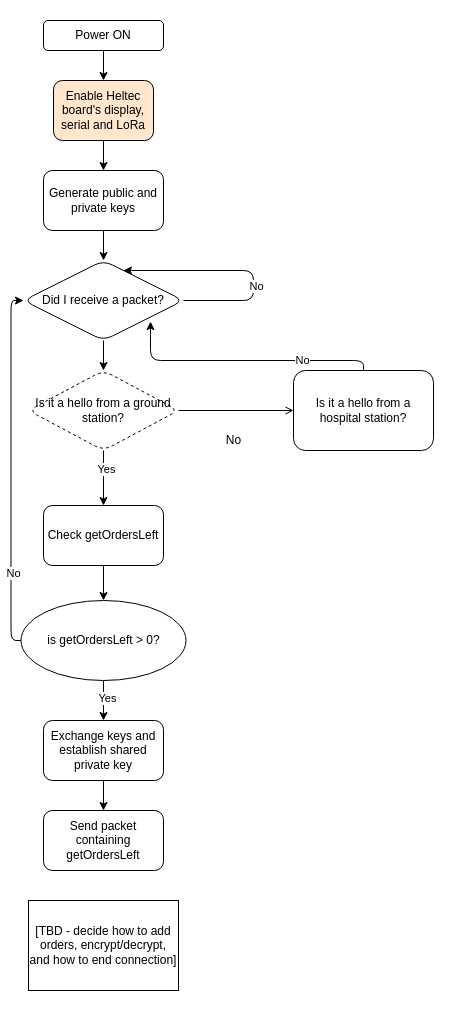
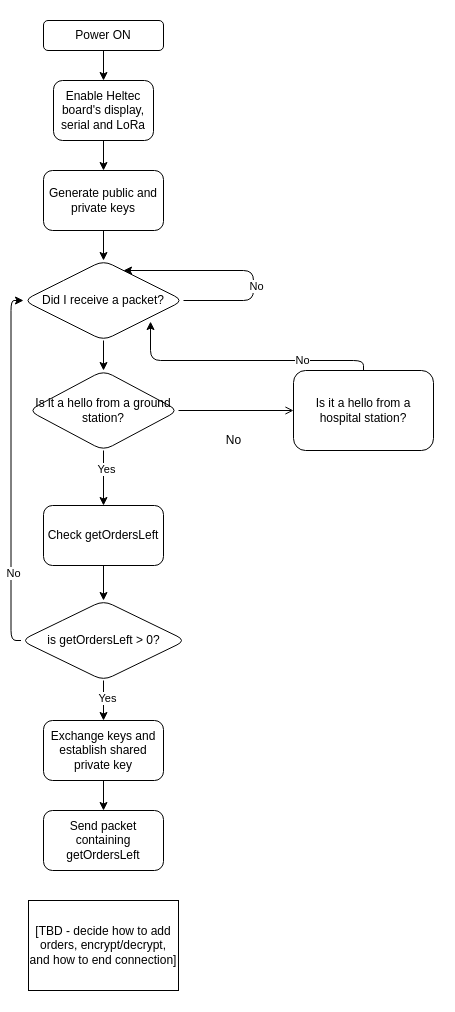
- <mxCell id="5" value="Enable Heltec board's display, serial and LoRa" style="rounded=1;whiteSpace=wrap;html=1;fillColor=#ffe6cc;" parent="1" vertex="1"><mxGeometry x="53" y="80" width="100" height="60" as="geometry" /></mxCell>
+ <mxCell id="5" value="Enable Heltec board's display, serial and LoRa" style="rounded=1;whiteSpace=wrap;html=1;" parent="1" vertex="1"><mxGeometry x="53" y="80" width="100" height="60" as="geometry" /></mxCell>
- <mxCell id="15" value="Is it a hello from a ground station?" style="rhombus;whiteSpace=wrap;html=1;rounded=1;shadow=0;gradientColor=none;gradientDirection=radial;dashed=1;" vertex="1" parent="1"><mxGeometry x="28" y="370" width="150" height="80" as="geometry" /></mxCell>
+ <mxCell id="15" value="Is it a hello from a ground station?" style="rhombus;whiteSpace=wrap;html=1;rounded=1;shadow=0;gradientColor=none;gradientDirection=radial;" vertex="1" parent="1"><mxGeometry x="28" y="370" width="150" height="80" as="geometry" /></mxCell>
- <mxCell id="26" value="is getOrdersLeft&amp;nbsp;&amp;gt; 0?" style="ellipse;whiteSpace=wrap;html=1;shadow=0;gradientColor=none;gradientDirection=radial;" vertex="1" parent="1"><mxGeometry x="20.5" y="600" width="165" height="80" as="geometry" /></mxCell>
+ <mxCell id="26" value="is getOrdersLeft&amp;nbsp;&amp;gt; 0?" style="rhombus;whiteSpace=wrap;html=1;rounded=1;shadow=0;gradientColor=none;gradientDirection=radial;" vertex="1" parent="1"><mxGeometry x="20.5" y="600" width="165" height="80" as="geometry" /></mxCell>
